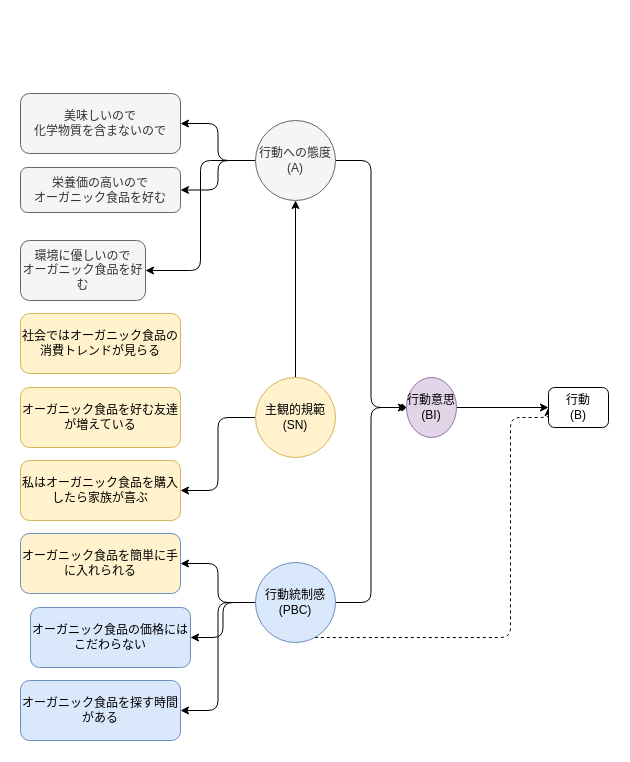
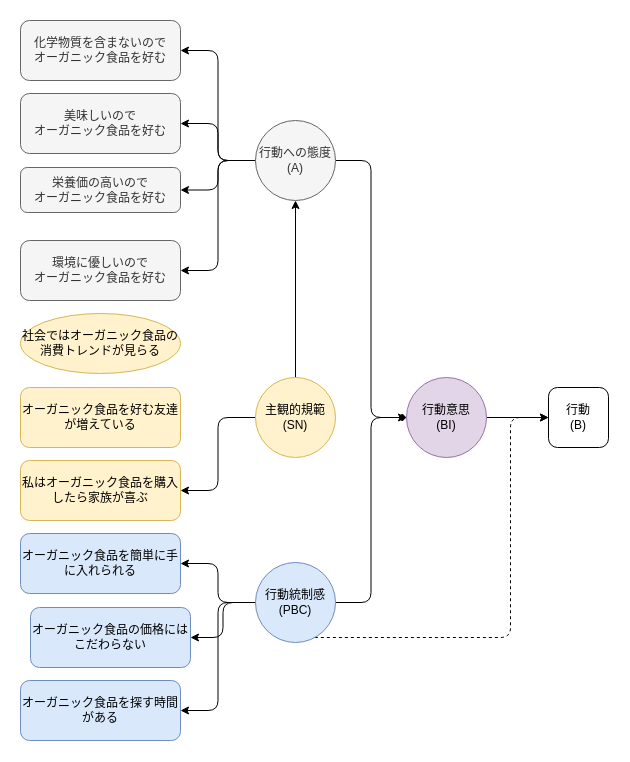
+ <mxCell id="20" value="化学物質を含まないので&lt;br&gt;オーガニック食品を好む" style="rounded=1;whiteSpace=wrap;html=1;fillColor=#f5f5f5;fontColor=#333333;strokeColor=#666666;" parent="1" vertex="1"><mxGeometry x="20" y="20" width="160" height="60" as="geometry" /></mxCell>
+ <mxCell id="2" style="edgeStyle=orthogonalEdgeStyle;rounded=1;orthogonalLoop=1;jettySize=auto;html=1;entryX=1;entryY=0.5;entryDx=0;entryDy=0;" parent="1" source="7" target="20" edge="1"><mxGeometry relative="1" as="geometry" /></mxCell>
- <mxCell id="21" value="美味しいので&lt;br&gt;化学物質を含まないので" style="rounded=1;whiteSpace=wrap;html=1;fillColor=#f5f5f5;fontColor=#333333;strokeColor=#666666;" parent="1" vertex="1"><mxGeometry x="20" y="93" width="160" height="60" as="geometry" /></mxCell>
+ <mxCell id="21" value="美味しいので&lt;br&gt;オーガニック食品を好む" style="rounded=1;whiteSpace=wrap;html=1;fillColor=#f5f5f5;fontColor=#333333;strokeColor=#666666;" parent="1" vertex="1"><mxGeometry x="20" y="93" width="160" height="60" as="geometry" /></mxCell>
- <mxCell id="23" value="環境に優しいので&lt;br&gt;オーガニック食品を好む" style="rounded=1;whiteSpace=wrap;html=1;fillColor=#f5f5f5;fontColor=#333333;strokeColor=#666666;" parent="1" vertex="1"><mxGeometry x="20" y="240" width="125" height="60" as="geometry" /></mxCell>
+ <mxCell id="23" value="環境に優しいので&lt;br&gt;オーガニック食品を好む" style="rounded=1;whiteSpace=wrap;html=1;fillColor=#f5f5f5;fontColor=#333333;strokeColor=#666666;" parent="1" vertex="1"><mxGeometry x="20" y="240" width="160" height="60" as="geometry" /></mxCell>
- <mxCell id="24" value="社会ではオーガニック食品の消費トレンドが見らる" style="rounded=1;whiteSpace=wrap;html=1;fillColor=#fff2cc;strokeColor=#d6b656;" parent="1" vertex="1"><mxGeometry x="20" y="313" width="160" height="60" as="geometry" /></mxCell>
+ <mxCell id="24" value="社会ではオーガニック食品の消費トレンドが見らる" style="ellipse;whiteSpace=wrap;html=1;fillColor=#fff2cc;strokeColor=#d6b656;" parent="1" vertex="1"><mxGeometry x="20" y="313" width="160" height="60" as="geometry" /></mxCell>
- <mxCell id="18" value="行動意思&lt;br&gt;(BI)" style="ellipse;whiteSpace=wrap;html=1;aspect=fixed;fillColor=#e1d5e7;strokeColor=#9673a6;" parent="1" vertex="1"><mxGeometry x="406" y="377" width="50" height="60" as="geometry" /></mxCell>
+ <mxCell id="18" value="行動意思&lt;br&gt;(BI)" style="ellipse;whiteSpace=wrap;html=1;aspect=fixed;fillColor=#e1d5e7;strokeColor=#9673a6;" parent="1" vertex="1"><mxGeometry x="406" y="377" width="80" height="80" as="geometry" /></mxCell>
- <mxCell id="19" value="行動&lt;br&gt;(B)" style="rounded=1;whiteSpace=wrap;html=1;" parent="1" vertex="1"><mxGeometry x="548" y="387" width="60" height="40" as="geometry" /></mxCell>
+ <mxCell id="19" value="行動&lt;br&gt;(B)" style="rounded=1;whiteSpace=wrap;html=1;" parent="1" vertex="1"><mxGeometry x="548" y="387" width="60" height="60" as="geometry" /></mxCell>
- <mxCell id="29" value="オーガニック食品を簡単に手に入れられる" style="rounded=1;whiteSpace=wrap;html=1;fillColor=#fff2cc;strokeColor=#6c8ebf;" parent="1" vertex="1"><mxGeometry x="20" y="533" width="160" height="60" as="geometry" /></mxCell>
+ <mxCell id="29" value="オーガニック食品を簡単に手に入れられる" style="rounded=1;whiteSpace=wrap;html=1;fillColor=#dae8fc;strokeColor=#6c8ebf;" parent="1" vertex="1"><mxGeometry x="20" y="533" width="160" height="60" as="geometry" /></mxCell>
